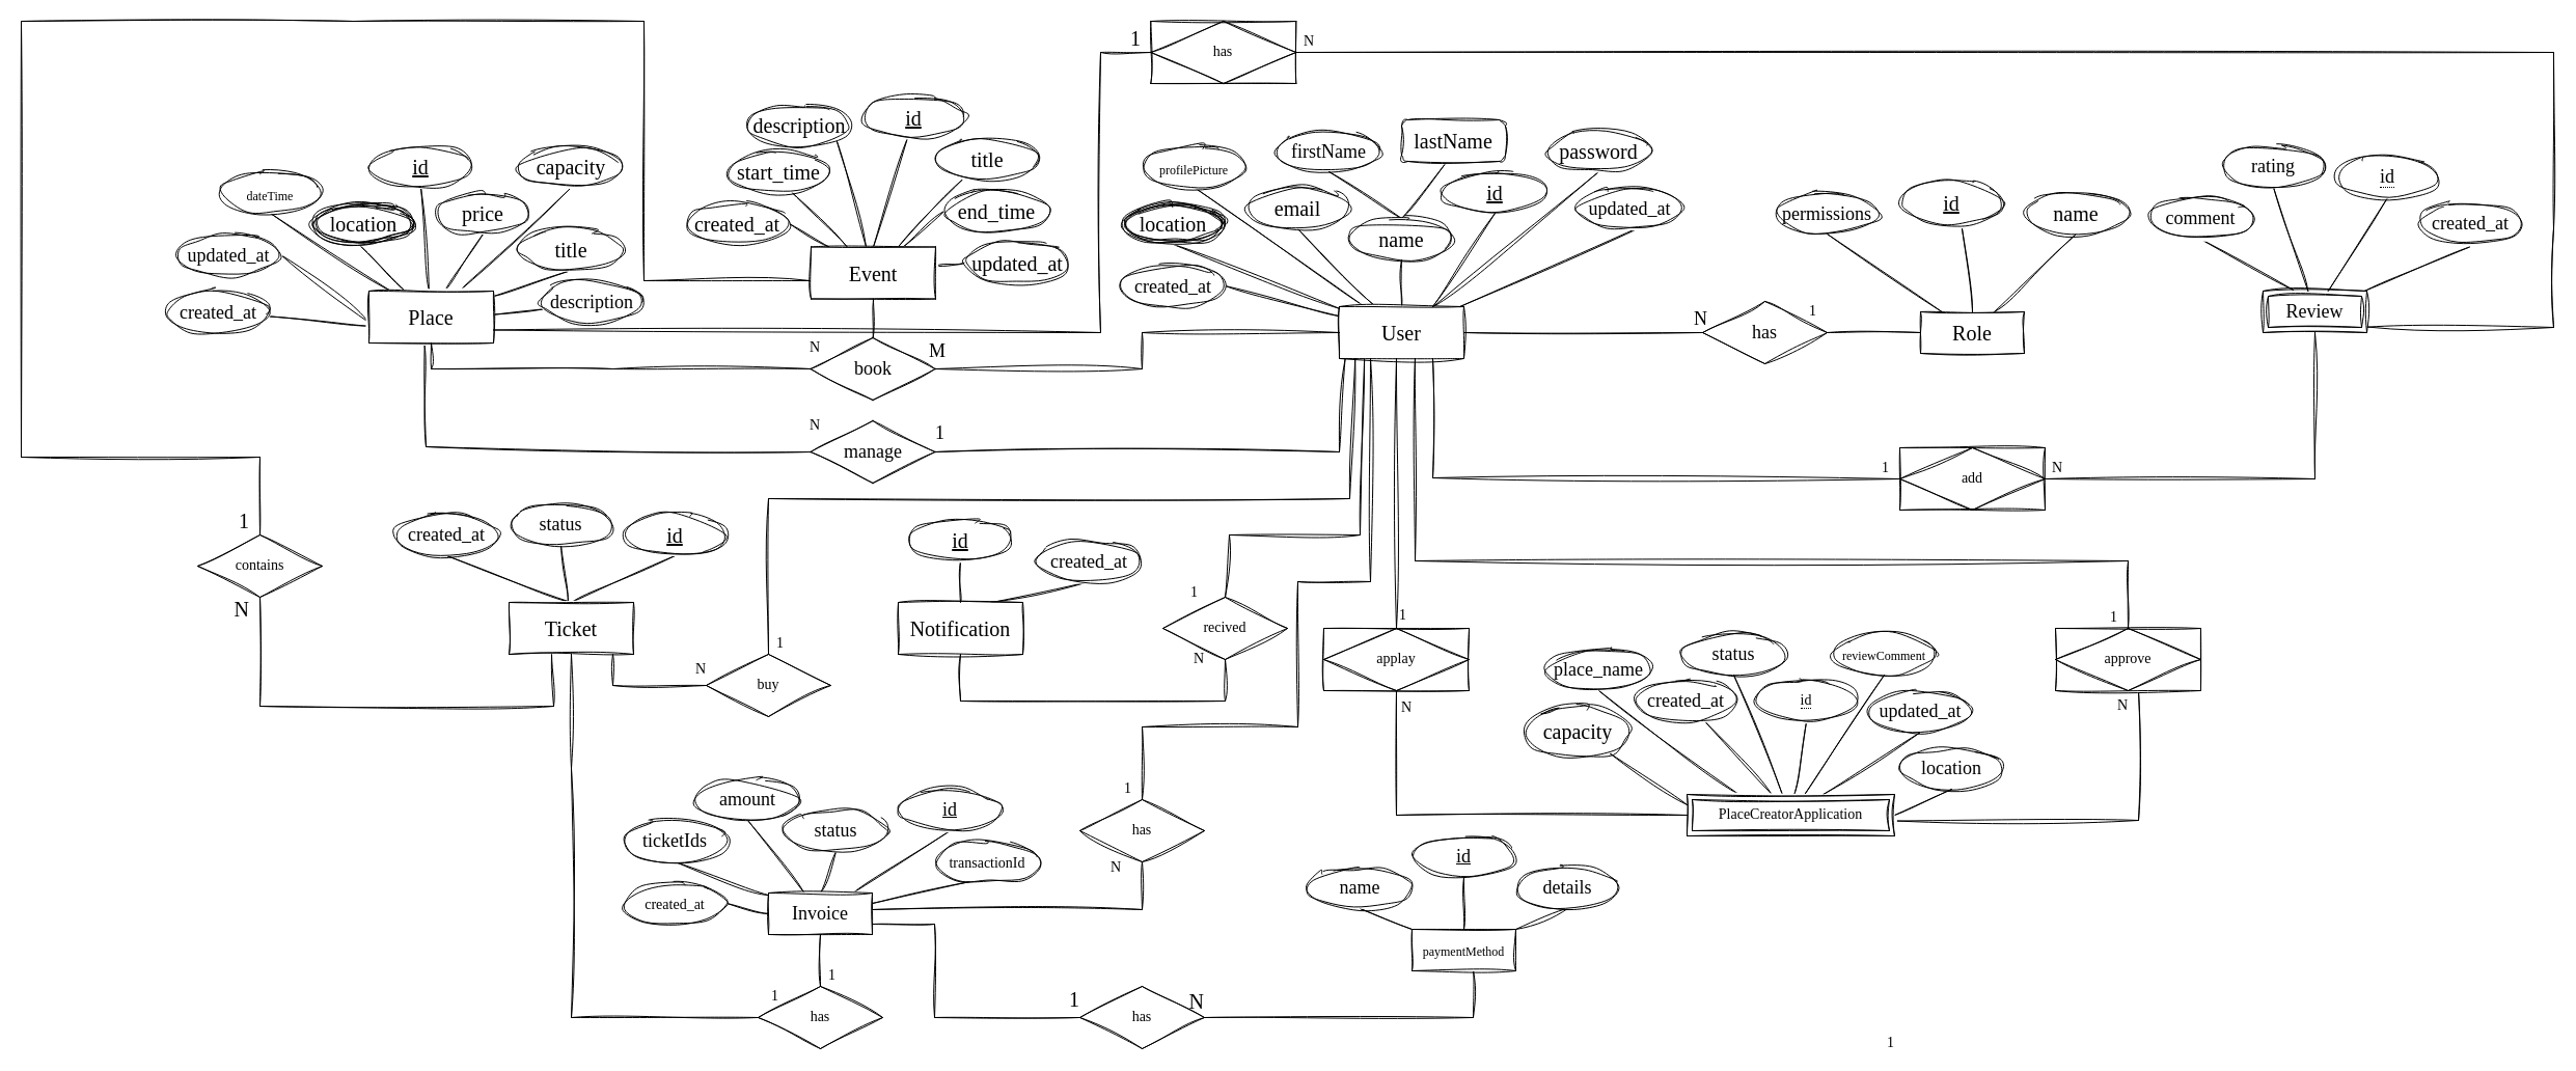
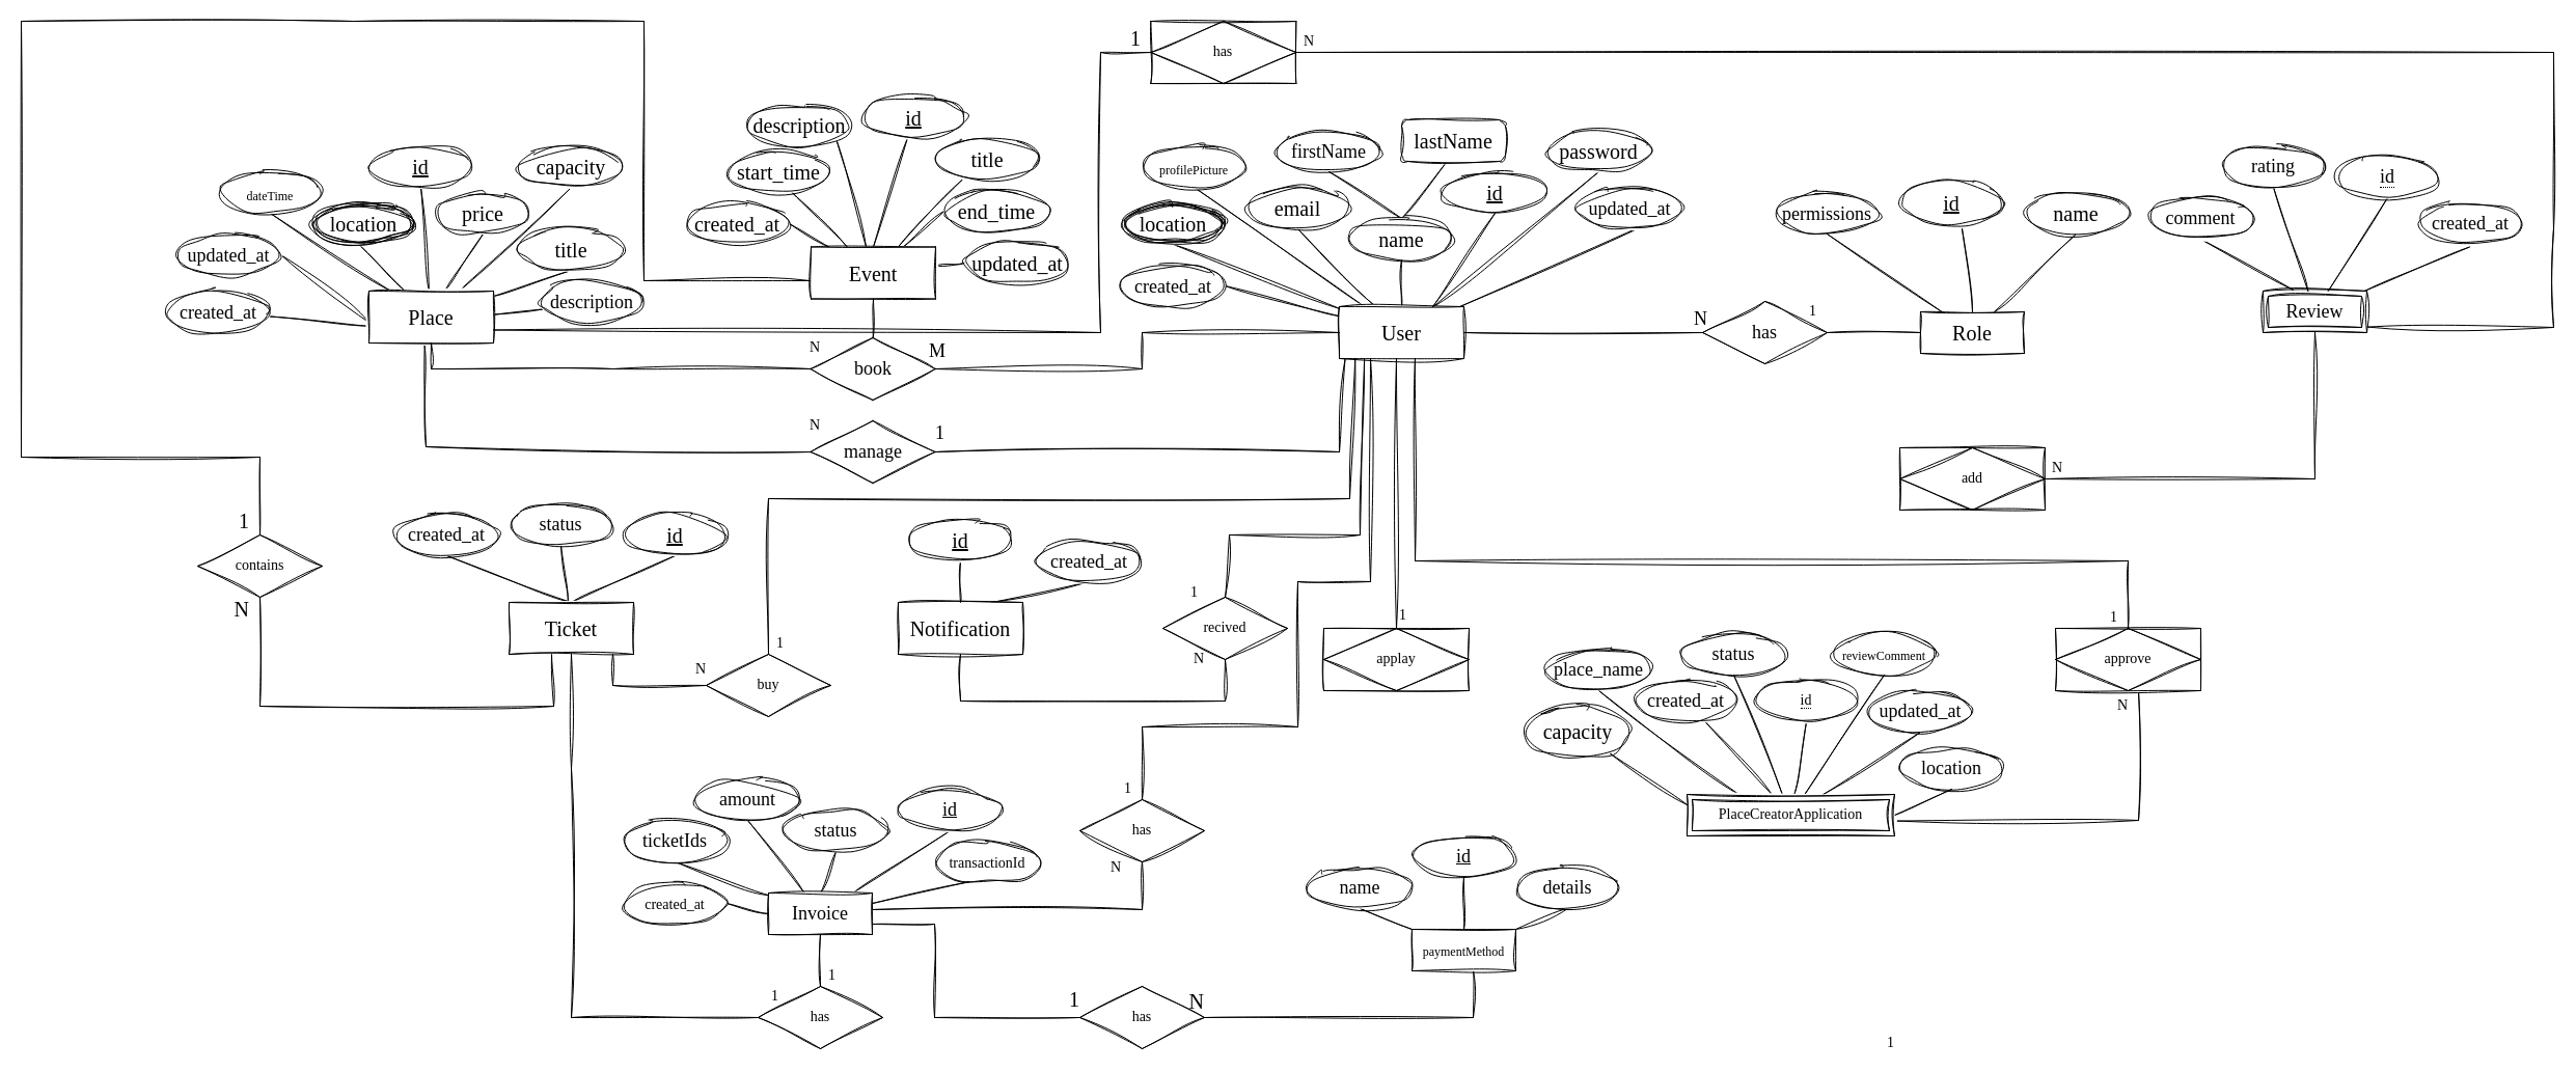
- <mxCell id="129" value="" style="endArrow=none;html=1;rounded=0;hachureGap=4;fontFamily=Architects Daughter;fontSource=https%3A%2F%2Ffonts.googleapis.com%2Fcss%3Ffamily%3DArchitects%2BDaughter;fontSize=14;entryX=0;entryY=0.5;entryDx=0;entryDy=0;exitX=0.75;exitY=1;exitDx=0;exitDy=0;sketch=1;curveFitting=1;jiggle=2;" parent="1" source="9" target="128" edge="1"><mxGeometry relative="1" as="geometry"><mxPoint x="1380" y="440" as="sourcePoint" /><mxPoint x="1920" y="520" as="targetPoint" /><Array as="points"><mxPoint x="1380" y="460" /></Array></mxGeometry></mxCell>
- <mxCell id="130" value="1" style="resizable=0;html=1;align=right;verticalAlign=bottom;hachureGap=4;fontFamily=Architects Daughter;fontSource=https%3A%2F%2Ffonts.googleapis.com%2Fcss%3Ffamily%3DArchitects%2BDaughter;fontSize=14;rounded=0;sketch=1;curveFitting=1;jiggle=2;" parent="129" connectable="0" vertex="1"><mxGeometry x="1" relative="1" as="geometry"><mxPoint x="-10" as="offset" /></mxGeometry></mxCell>
- <mxCell id="115" value="" style="endArrow=none;html=1;rounded=0;hachureGap=4;fontFamily=Architects Daughter;fontSource=https%3A%2F%2Ffonts.googleapis.com%2Fcss%3Ffamily%3DArchitects%2BDaughter;fontSize=14;entryX=0.5;entryY=1;entryDx=0;entryDy=0;exitX=0;exitY=0.5;exitDx=0;exitDy=0;sketch=1;curveFitting=1;jiggle=2;" parent="1" source="81" target="112" edge="1"><mxGeometry relative="1" as="geometry"><mxPoint x="1405" y="795" as="sourcePoint" /><mxPoint x="1565" y="795" as="targetPoint" /><Array as="points"><mxPoint x="1345" y="785" /></Array></mxGeometry></mxCell>
- <mxCell id="116" value="N" style="resizable=0;html=1;align=right;verticalAlign=bottom;hachureGap=4;fontFamily=Architects Daughter;fontSource=https%3A%2F%2Ffonts.googleapis.com%2Fcss%3Ffamily%3DArchitects%2BDaughter;fontSize=14;rounded=0;sketch=1;curveFitting=1;jiggle=2;" parent="115" connectable="0" vertex="1"><mxGeometry x="1" relative="1" as="geometry"><mxPoint x="15" y="27" as="offset" /></mxGeometry></mxCell>
